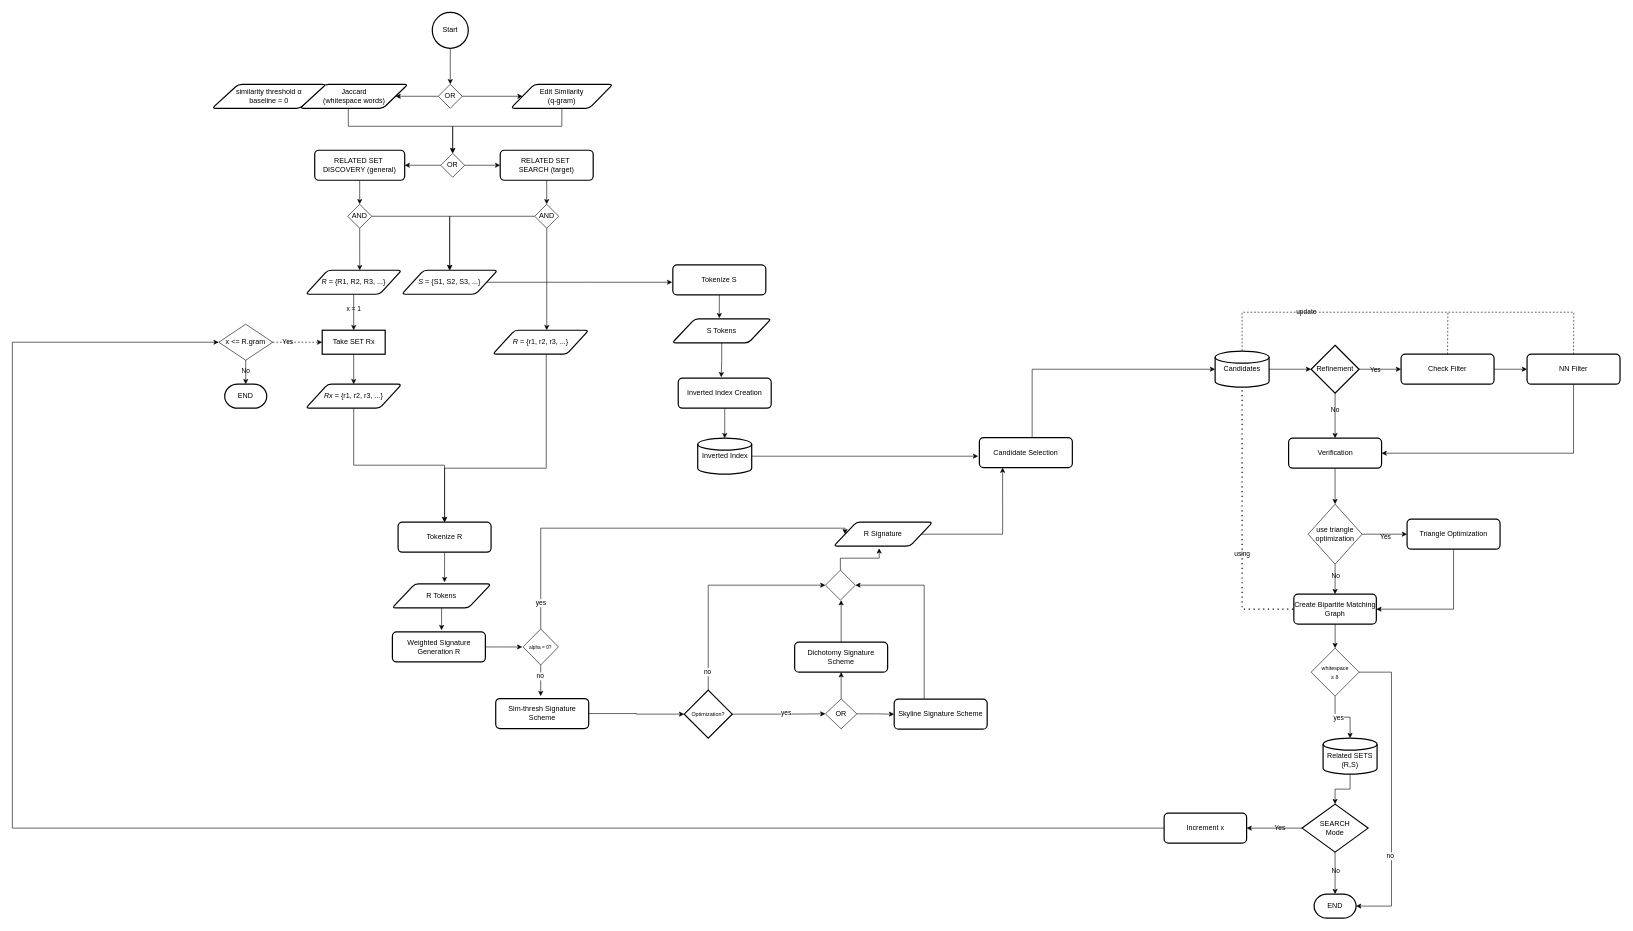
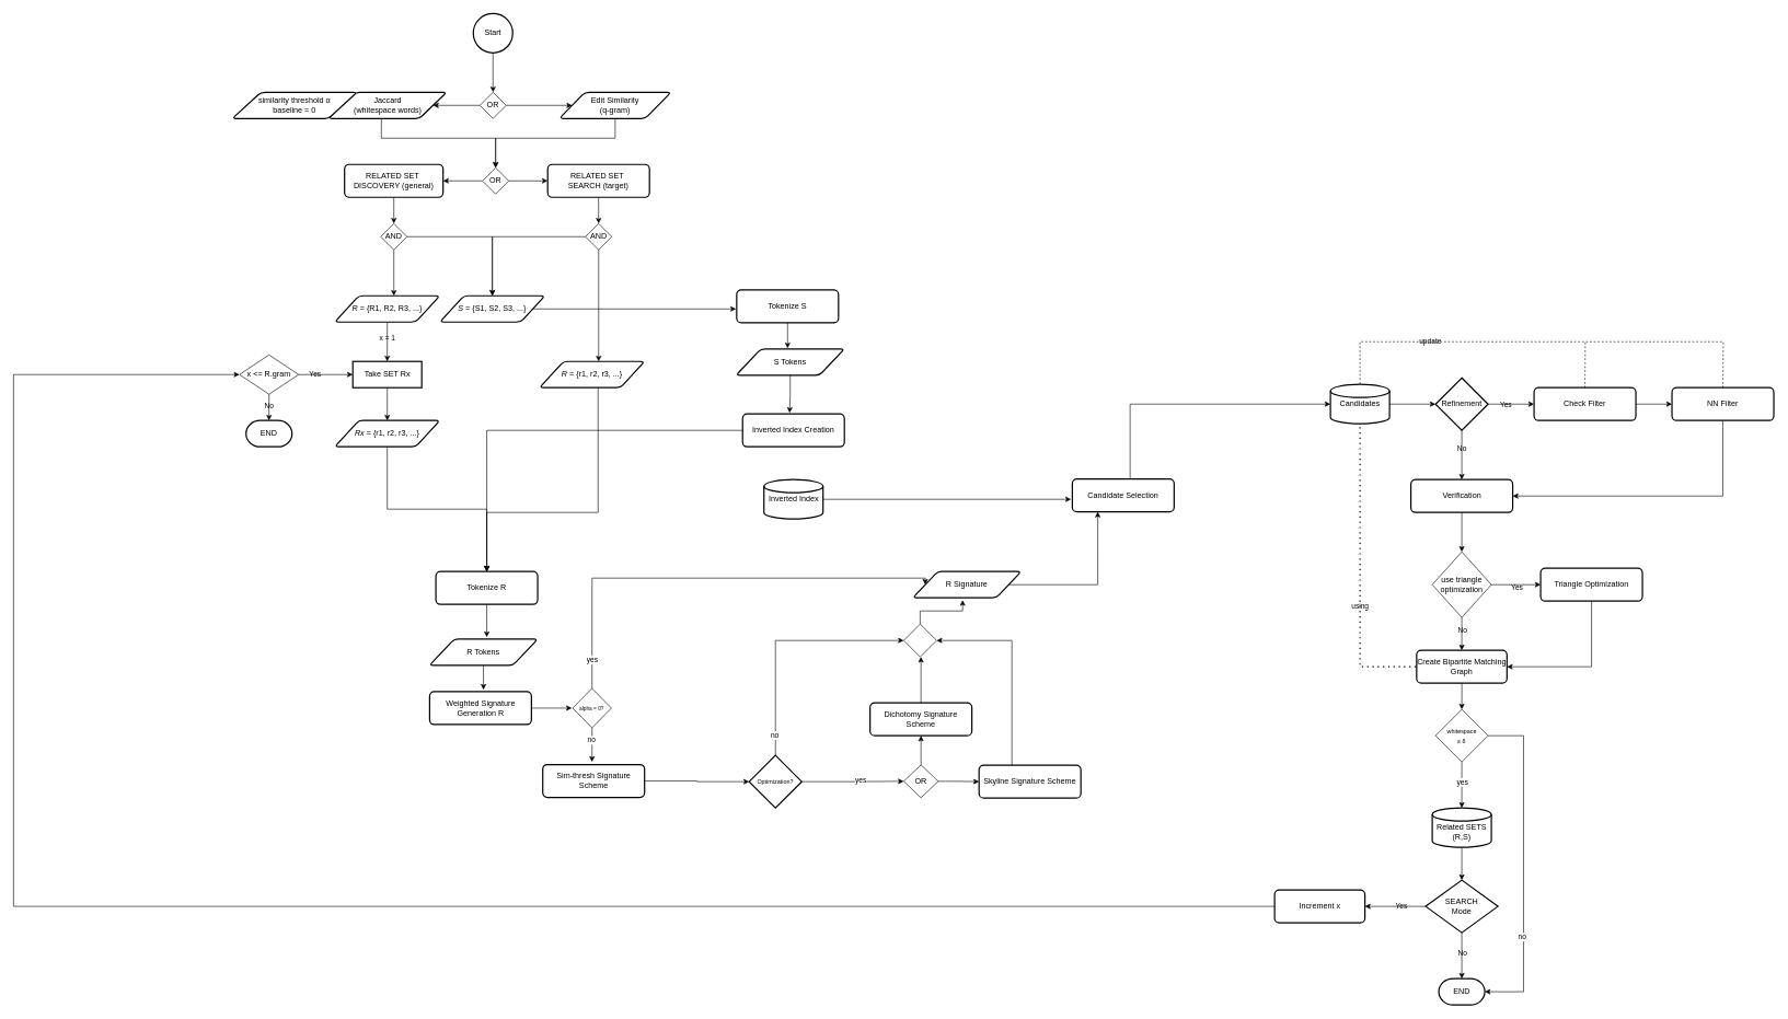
- <mxCell id="55" style="edgeStyle=orthogonalEdgeStyle;rounded=0;orthogonalLoop=1;jettySize=auto;html=1;entryX=0;entryY=0.5;entryDx=0;entryDy=0;labelBackgroundColor=none;fontColor=default;dashed=1;" parent="1" source="57" target="52" edge="1"><mxGeometry relative="1" as="geometry" /></mxCell>
+ <mxCell id="55" style="edgeStyle=orthogonalEdgeStyle;rounded=0;orthogonalLoop=1;jettySize=auto;html=1;entryX=0;entryY=0.5;entryDx=0;entryDy=0;labelBackgroundColor=none;fontColor=default;" parent="1" source="57" target="52" edge="1"><mxGeometry relative="1" as="geometry" /></mxCell>
- <mxCell id="118" style="edgeStyle=orthogonalEdgeStyle;rounded=0;orthogonalLoop=1;jettySize=auto;html=1;entryX=0.5;entryY=0;entryDx=0;entryDy=0;entryPerimeter=0;" edge="1" parent="1" source="111" target="113"><mxGeometry relative="1" as="geometry" /></mxCell>
+ <mxCell id="118" style="edgeStyle=orthogonalEdgeStyle;rounded=0;orthogonalLoop=1;jettySize=auto;html=1;" edge="1" parent="1" source="111" target="5"><mxGeometry relative="1" as="geometry" /></mxCell>
- <mxCell id="42" value="&lt;div&gt;&lt;br&gt;&lt;/div&gt;&lt;div&gt;Related SETS&lt;/div&gt;&lt;div&gt;(R,S)&lt;/div&gt;" style="strokeWidth=2;html=1;shape=mxgraph.flowchart.database;whiteSpace=wrap;labelBackgroundColor=none;" parent="1" vertex="1"><mxGeometry x="2205" y="1230" width="90" height="60" as="geometry" /></mxCell>
+ <mxCell id="42" value="&lt;div&gt;&lt;br&gt;&lt;/div&gt;&lt;div&gt;Related SETS&lt;/div&gt;&lt;div&gt;(R,S)&lt;/div&gt;" style="strokeWidth=2;html=1;shape=mxgraph.flowchart.database;whiteSpace=wrap;labelBackgroundColor=none;" parent="1" vertex="1"><mxGeometry x="2180" y="1230" width="90" height="60" as="geometry" /></mxCell>
